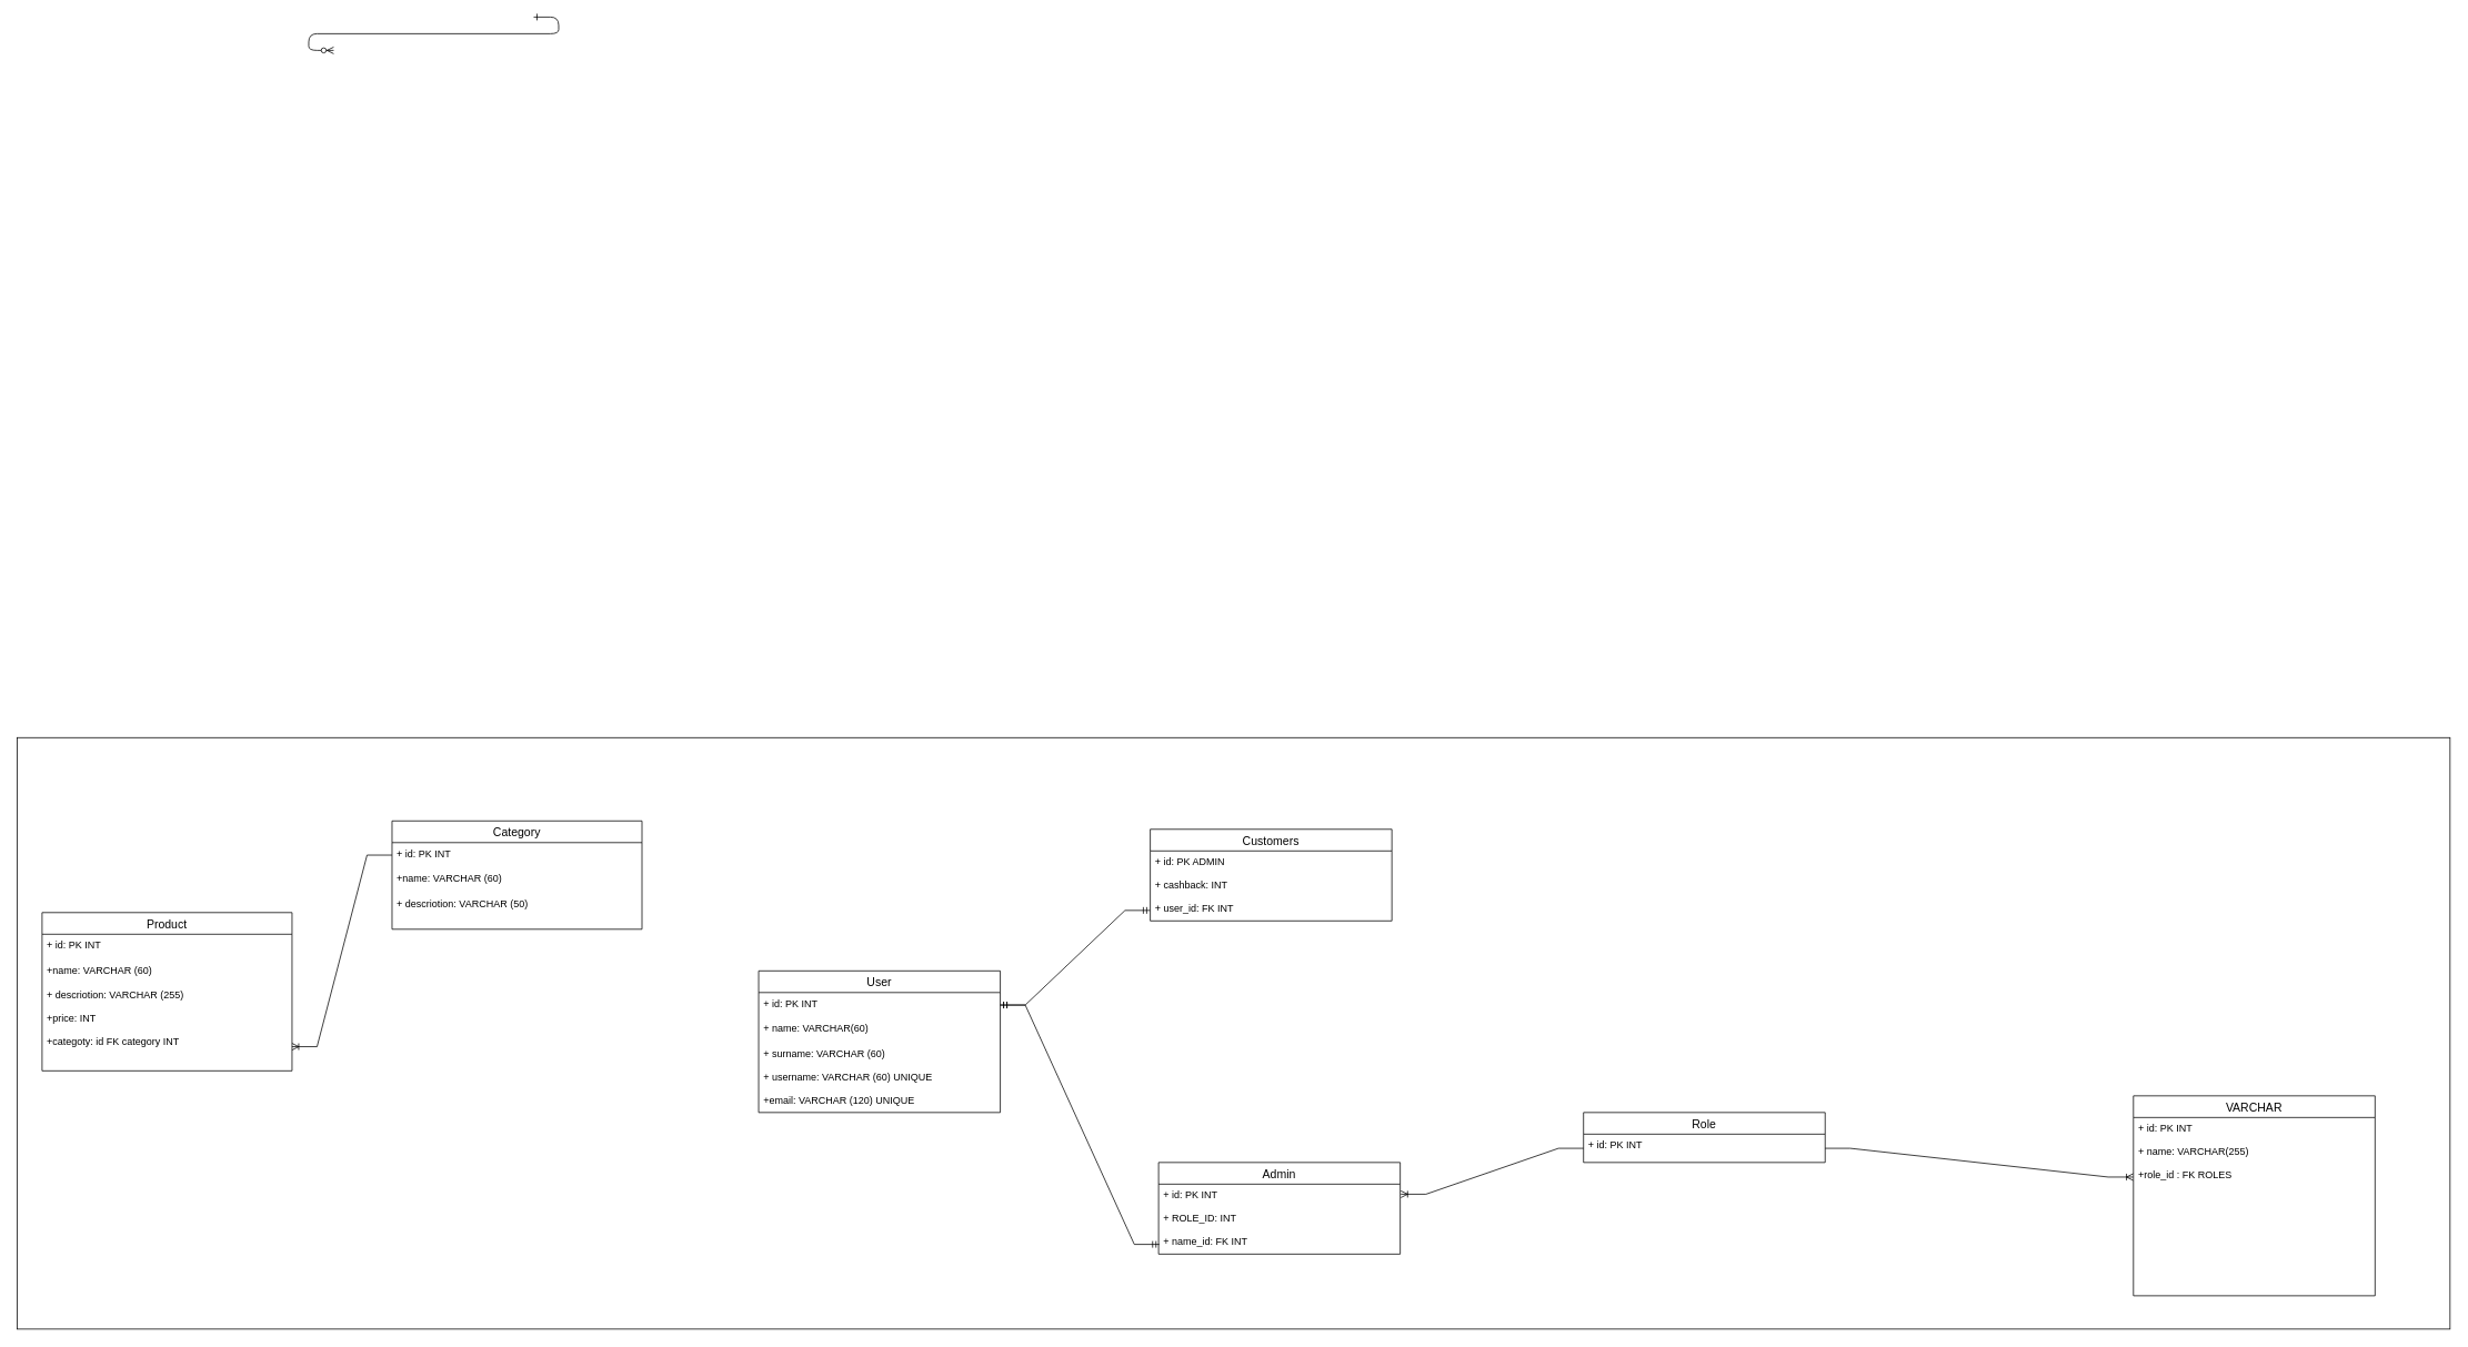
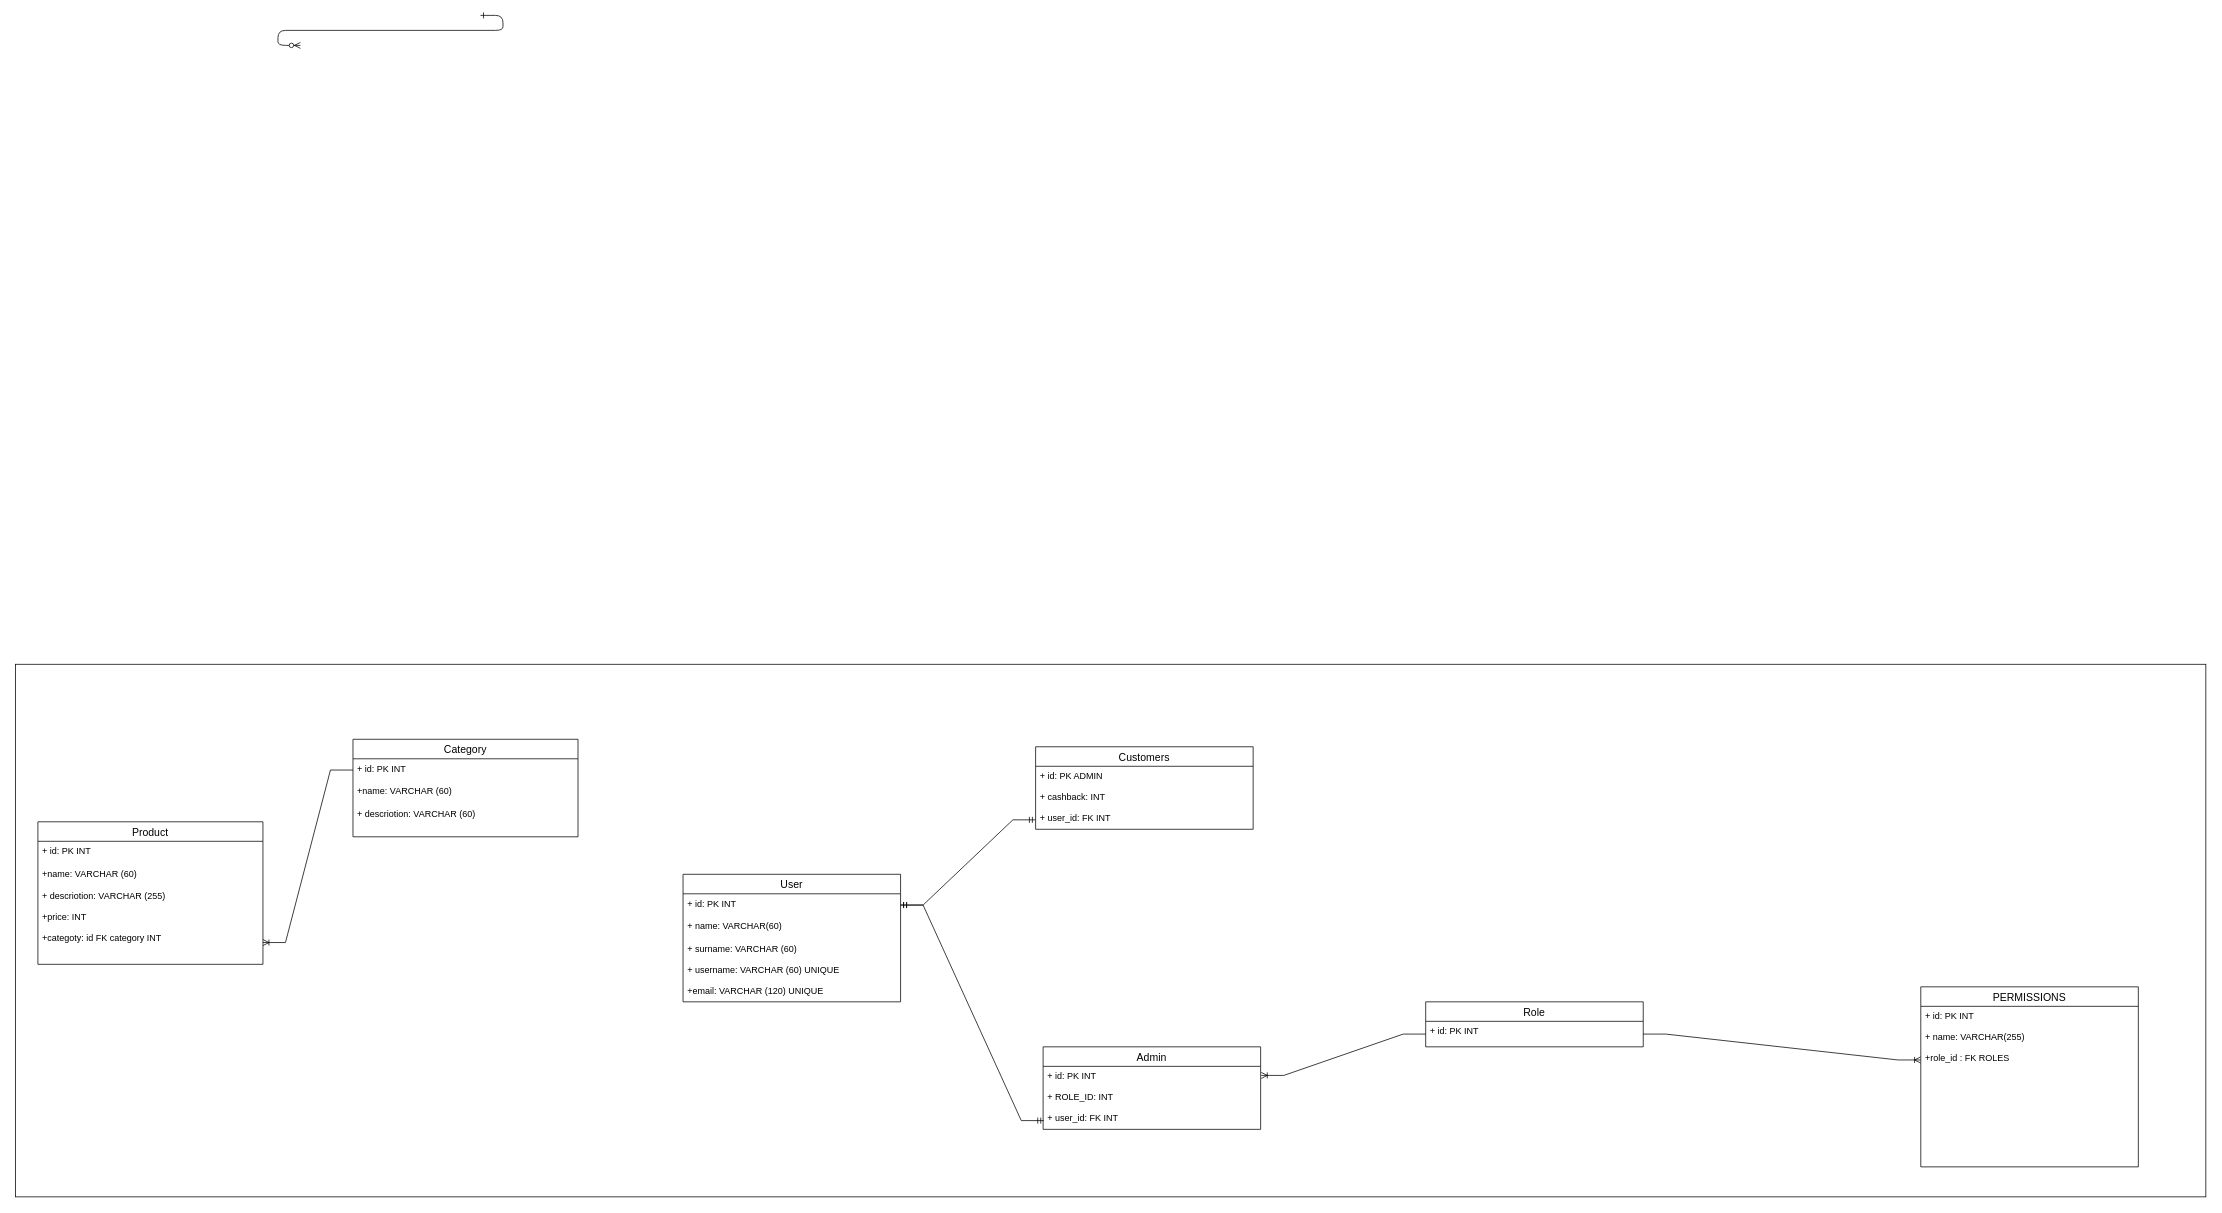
- <mxCell id="11" value="+ descriotion: VARCHAR (50)&#10;" style="text;strokeColor=none;fillColor=none;spacingLeft=4;spacingRight=4;overflow=hidden;rotatable=0;points=[[0,0.5],[1,0.5]];portConstraint=eastwest;fontSize=12;" vertex="1" parent="8"><mxGeometry y="86" width="300" height="44" as="geometry" /></mxCell>
+ <mxCell id="11" value="+ descriotion: VARCHAR (60)&#10;" style="text;strokeColor=none;fillColor=none;spacingLeft=4;spacingRight=4;overflow=hidden;rotatable=0;points=[[0,0.5],[1,0.5]];portConstraint=eastwest;fontSize=12;" vertex="1" parent="8"><mxGeometry y="86" width="300" height="44" as="geometry" /></mxCell>
- <mxCell id="26" value="VARCHAR" style="swimlane;fontStyle=0;childLayout=stackLayout;horizontal=1;startSize=26;horizontalStack=0;resizeParent=1;resizeParentMax=0;resizeLast=0;collapsible=1;marginBottom=0;align=center;fontSize=14;" vertex="1" parent="1"><mxGeometry x="2560" y="1315" width="290" height="240" as="geometry" /></mxCell>
+ <mxCell id="26" value="PERMISSIONS" style="swimlane;fontStyle=0;childLayout=stackLayout;horizontal=1;startSize=26;horizontalStack=0;resizeParent=1;resizeParentMax=0;resizeLast=0;collapsible=1;marginBottom=0;align=center;fontSize=14;" vertex="1" parent="1"><mxGeometry x="2560" y="1315" width="290" height="240" as="geometry" /></mxCell>
- <mxCell id="21" value="+ id: PK INT&#10;&#10;+ ROLE_ID: INT&#10;&#10;+ name_id: FK INT" style="text;strokeColor=none;fillColor=none;spacingLeft=4;spacingRight=4;overflow=hidden;rotatable=0;points=[[0,0.5],[1,0.5]];portConstraint=eastwest;fontSize=12;" vertex="1" parent="20"><mxGeometry y="26" width="290" height="84" as="geometry" /></mxCell>
+ <mxCell id="21" value="+ id: PK INT&#10;&#10;+ ROLE_ID: INT&#10;&#10;+ user_id: FK INT" style="text;strokeColor=none;fillColor=none;spacingLeft=4;spacingRight=4;overflow=hidden;rotatable=0;points=[[0,0.5],[1,0.5]];portConstraint=eastwest;fontSize=12;" vertex="1" parent="20"><mxGeometry y="26" width="290" height="84" as="geometry" /></mxCell>
